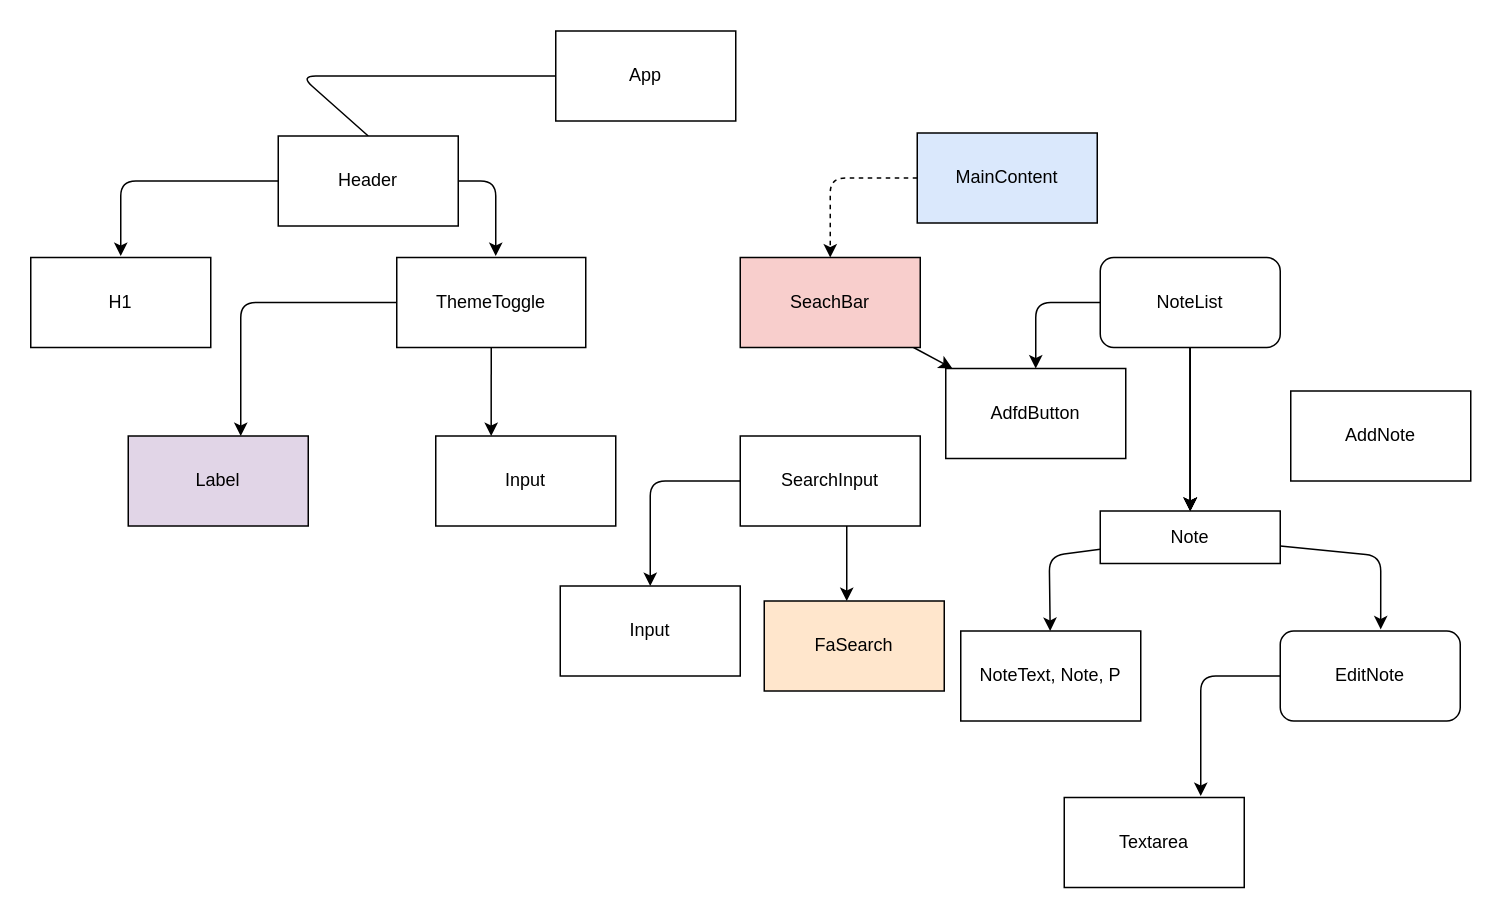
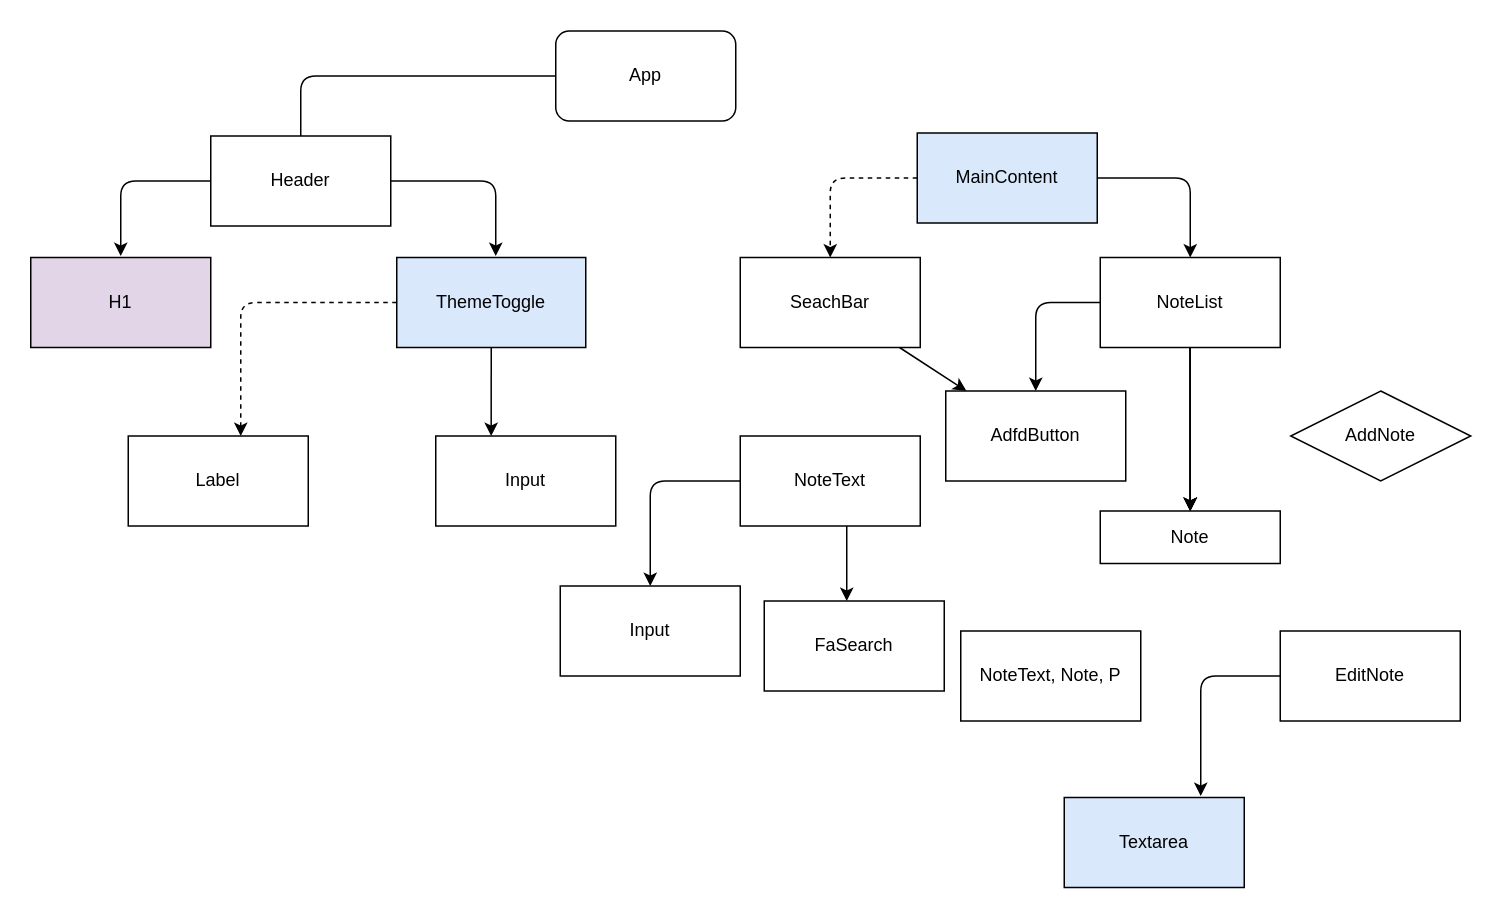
- <mxCell id="3" value="App" style="rounded=0;whiteSpace=wrap;html=1;" parent="1" vertex="1"><mxGeometry x="370" y="20" width="120" height="60" as="geometry" /></mxCell>
+ <mxCell id="3" value="App" style="whiteSpace=wrap;html=1;rounded=1;" parent="1" vertex="1"><mxGeometry x="370" y="20" width="120" height="60" as="geometry" /></mxCell>
+ <mxCell id="8" style="edgeStyle=none;html=1;exitX=1;exitY=0.5;exitDx=0;exitDy=0;entryX=0.5;entryY=0;entryDx=0;entryDy=0;" edge="1" parent="1" source="9" target="21"><mxGeometry relative="1" as="geometry"><Array as="points"><mxPoint x="793" y="118" /></Array></mxGeometry></mxCell>
- <mxCell id="6" value="Header" style="rounded=0;whiteSpace=wrap;html=1;" parent="1" vertex="1"><mxGeometry x="185" y="90" width="120" height="60" as="geometry" /></mxCell>
+ <mxCell id="6" value="Header" style="rounded=0;whiteSpace=wrap;html=1;" parent="1" vertex="1"><mxGeometry x="140" y="90" width="120" height="60" as="geometry" /></mxCell>
- <mxCell id="10" value="H1" style="rounded=0;whiteSpace=wrap;html=1;" vertex="1" parent="1"><mxGeometry x="20" y="171" width="120" height="60" as="geometry" /></mxCell>
+ <mxCell id="10" value="H1" style="rounded=0;whiteSpace=wrap;html=1;fillColor=#e1d5e7;" vertex="1" parent="1"><mxGeometry x="20" y="171" width="120" height="60" as="geometry" /></mxCell>
- <mxCell id="12" style="edgeStyle=none;html=1;entryX=0.625;entryY=0;entryDx=0;entryDy=0;entryPerimeter=0;" edge="1" parent="1" source="13" target="22"><mxGeometry relative="1" as="geometry"><Array as="points"><mxPoint x="160" y="201" /></Array></mxGeometry></mxCell>
+ <mxCell id="12" style="edgeStyle=none;html=1;entryX=0.625;entryY=0;entryDx=0;entryDy=0;entryPerimeter=0;dashed=1;" edge="1" parent="1" source="13" target="22"><mxGeometry relative="1" as="geometry"><Array as="points"><mxPoint x="160" y="201" /></Array></mxGeometry></mxCell>
- <mxCell id="13" value="ThemeToggle" style="rounded=0;whiteSpace=wrap;html=1;" vertex="1" parent="1"><mxGeometry x="264" y="171" width="126" height="60" as="geometry" /></mxCell>
+ <mxCell id="13" value="ThemeToggle" style="rounded=0;whiteSpace=wrap;html=1;fillColor=#dae8fc;" vertex="1" parent="1"><mxGeometry x="264" y="171" width="126" height="60" as="geometry" /></mxCell>
- <mxCell id="15" value="SeachBar" style="rounded=0;whiteSpace=wrap;html=1;fillColor=#f8cecc;" vertex="1" parent="1"><mxGeometry x="493" y="171" width="120" height="60" as="geometry" /></mxCell>
+ <mxCell id="15" value="SeachBar" style="rounded=0;whiteSpace=wrap;html=1;" vertex="1" parent="1"><mxGeometry x="493" y="171" width="120" height="60" as="geometry" /></mxCell>
- <mxCell id="21" value="NoteList" style="whiteSpace=wrap;html=1;rounded=1;" vertex="1" parent="1"><mxGeometry x="733" y="171" width="120" height="60" as="geometry" /></mxCell>
+ <mxCell id="21" value="NoteList" style="rounded=0;whiteSpace=wrap;html=1;" vertex="1" parent="1"><mxGeometry x="733" y="171" width="120" height="60" as="geometry" /></mxCell>
- <mxCell id="29" value="AdfdButton" style="rounded=0;whiteSpace=wrap;html=1;" vertex="1" parent="1"><mxGeometry x="630" y="245" width="120" height="60" as="geometry" /></mxCell>
+ <mxCell id="29" value="AdfdButton" style="rounded=0;whiteSpace=wrap;html=1;" vertex="1" parent="1"><mxGeometry x="630" y="260" width="120" height="60" as="geometry" /></mxCell>
- <mxCell id="33" value="AddNote" style="rounded=0;whiteSpace=wrap;html=1;" vertex="1" parent="1"><mxGeometry x="860" y="260" width="120" height="60" as="geometry" /></mxCell>
+ <mxCell id="33" value="AddNote" style="rhombus;whiteSpace=wrap;html=1;" vertex="1" parent="1"><mxGeometry x="860" y="260" width="120" height="60" as="geometry" /></mxCell>
- <mxCell id="22" value="Label" style="rounded=0;whiteSpace=wrap;html=1;fillColor=#e1d5e7;" vertex="1" parent="1"><mxGeometry x="85" y="290" width="120" height="60" as="geometry" /></mxCell>
+ <mxCell id="22" value="Label" style="rounded=0;whiteSpace=wrap;html=1;" vertex="1" parent="1"><mxGeometry x="85" y="290" width="120" height="60" as="geometry" /></mxCell>
- <mxCell id="26" value="SearchInput" style="rounded=0;whiteSpace=wrap;html=1;" vertex="1" parent="1"><mxGeometry x="493" y="290" width="120" height="60" as="geometry" /></mxCell>
+ <mxCell id="26" value="NoteText" style="rounded=0;whiteSpace=wrap;html=1;" vertex="1" parent="1"><mxGeometry x="493" y="290" width="120" height="60" as="geometry" /></mxCell>
- <mxCell id="31" style="edgeStyle=none;html=1;entryX=0.558;entryY=-0.017;entryDx=0;entryDy=0;entryPerimeter=0;" edge="1" parent="1" source="32" target="36"><mxGeometry relative="1" as="geometry"><Array as="points"><mxPoint x="920" y="370" /></Array></mxGeometry></mxCell>
- <mxCell id="30" value="" style="edgeStyle=none;html=1;" edge="1" parent="1" source="32" target="34"><mxGeometry relative="1" as="geometry"><Array as="points"><mxPoint x="699" y="370" /></Array></mxGeometry></mxCell>
- <mxCell id="28" value="FaSearch" style="rounded=0;whiteSpace=wrap;html=1;fillColor=#ffe6cc;" vertex="1" parent="1"><mxGeometry x="509" y="400" width="120" height="60" as="geometry" /></mxCell>
+ <mxCell id="28" value="FaSearch" style="rounded=0;whiteSpace=wrap;html=1;" vertex="1" parent="1"><mxGeometry x="509" y="400" width="120" height="60" as="geometry" /></mxCell>
- <mxCell id="36" value="EditNote" style="whiteSpace=wrap;html=1;rounded=1;" vertex="1" parent="1"><mxGeometry x="853" y="420" width="120" height="60" as="geometry" /></mxCell>
+ <mxCell id="36" value="EditNote" style="rounded=0;whiteSpace=wrap;html=1;" vertex="1" parent="1"><mxGeometry x="853" y="420" width="120" height="60" as="geometry" /></mxCell>
- <mxCell id="37" value="Textarea" style="rounded=0;whiteSpace=wrap;html=1;" vertex="1" parent="1"><mxGeometry x="709" y="531" width="120" height="60" as="geometry" /></mxCell>
+ <mxCell id="37" value="Textarea" style="rounded=0;whiteSpace=wrap;html=1;fillColor=#dae8fc;" vertex="1" parent="1"><mxGeometry x="709" y="531" width="120" height="60" as="geometry" /></mxCell>
